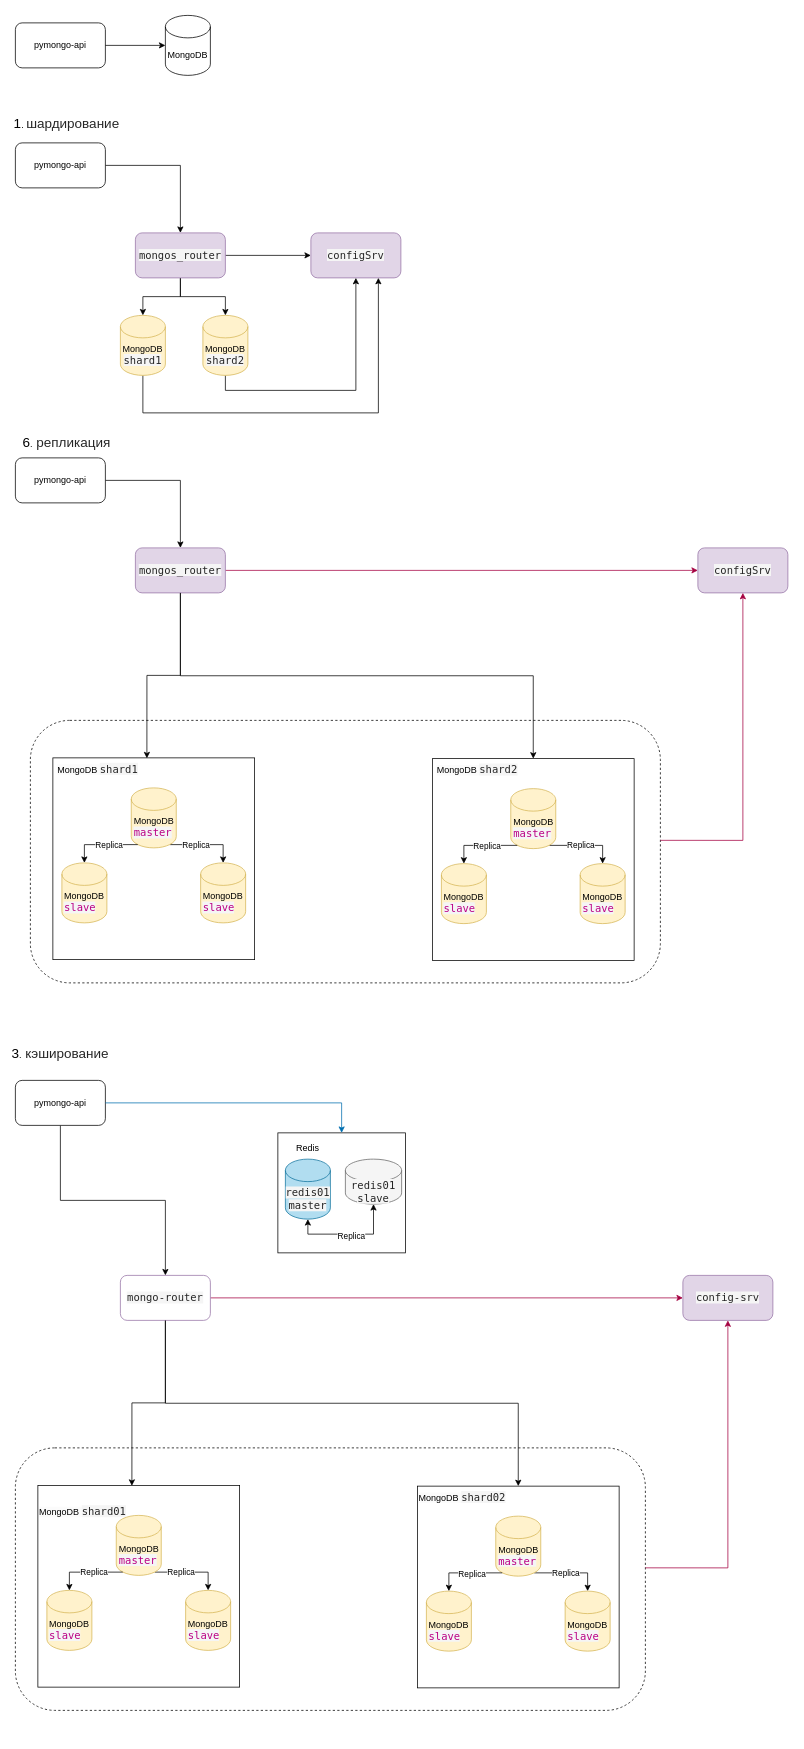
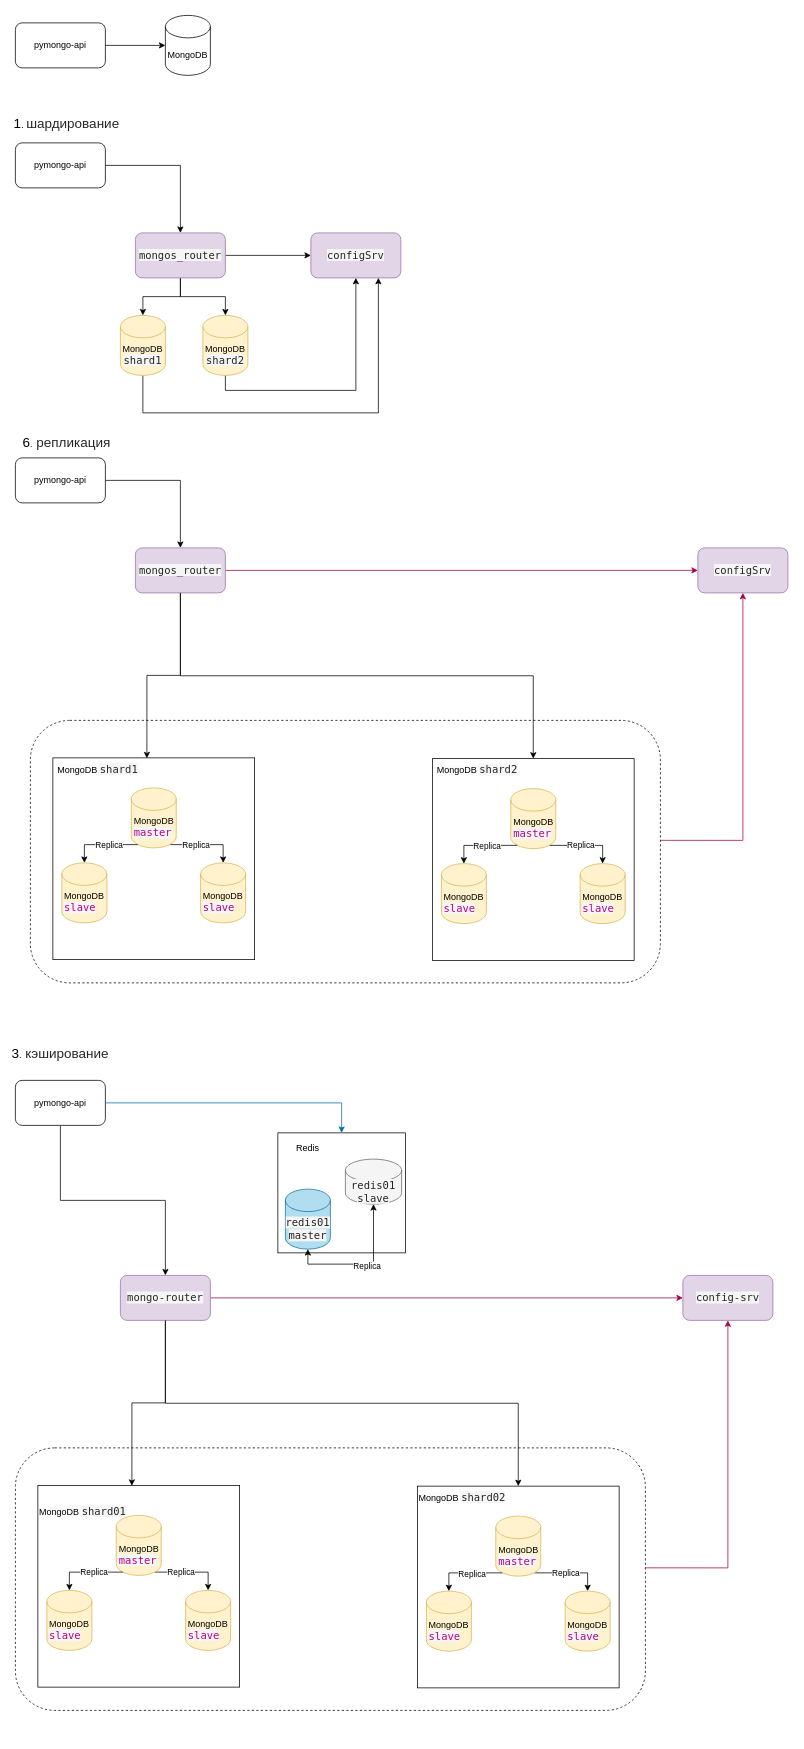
- <mxCell id="48" value="&lt;span style=&quot;color: rgba(0, 0, 0, 0.85); font-family: Menlo, &amp;quot;Ubuntu Mono&amp;quot;, consolas, source-code-pro, monospace; font-size: 14px; text-align: start; white-space: pre; background-color: rgb(245, 245, 245);&quot;&gt;redis01&lt;/span&gt;&lt;div&gt;&lt;span style=&quot;color: rgba(0, 0, 0, 0.85); font-family: Menlo, &amp;quot;Ubuntu Mono&amp;quot;, consolas, source-code-pro, monospace; font-size: 14px; text-align: start; white-space: pre; background-color: rgb(245, 245, 245);&quot;&gt;master&lt;/span&gt;&lt;/div&gt;" style="shape=cylinder3;whiteSpace=wrap;html=1;boundedLbl=1;backgroundOutline=1;size=15;fillColor=#b1ddf0;strokeColor=#10739e;" parent="1" vertex="1"><mxGeometry x="380" y="1545" width="60" height="80" as="geometry" /></mxCell>
+ <mxCell id="48" value="&lt;span style=&quot;color: rgba(0, 0, 0, 0.85); font-family: Menlo, &amp;quot;Ubuntu Mono&amp;quot;, consolas, source-code-pro, monospace; font-size: 14px; text-align: start; white-space: pre; background-color: rgb(245, 245, 245);&quot;&gt;redis01&lt;/span&gt;&lt;div&gt;&lt;span style=&quot;color: rgba(0, 0, 0, 0.85); font-family: Menlo, &amp;quot;Ubuntu Mono&amp;quot;, consolas, source-code-pro, monospace; font-size: 14px; text-align: start; white-space: pre; background-color: rgb(245, 245, 245);&quot;&gt;master&lt;/span&gt;&lt;/div&gt;" style="shape=cylinder3;whiteSpace=wrap;html=1;boundedLbl=1;backgroundOutline=1;size=15;fillColor=#b1ddf0;strokeColor=#10739e;" parent="1" vertex="1"><mxGeometry x="380" y="1585" width="60" height="80" as="geometry" /></mxCell>
- <mxCell id="57" value="&lt;span style=&quot;color: rgba(0, 0, 0, 0.85); font-family: Menlo, &amp;quot;Ubuntu Mono&amp;quot;, consolas, source-code-pro, monospace; font-size: 14px; text-align: start; white-space: pre; background-color: rgb(245, 245, 245);&quot;&gt;mongo-router&lt;/span&gt;" style="rounded=1;whiteSpace=wrap;html=1;fillColor=#ffffff;strokeColor=#9673a6;" parent="1" vertex="1"><mxGeometry x="160" y="1700" width="120" height="60" as="geometry" /></mxCell>
+ <mxCell id="57" value="&lt;span style=&quot;color: rgba(0, 0, 0, 0.85); font-family: Menlo, &amp;quot;Ubuntu Mono&amp;quot;, consolas, source-code-pro, monospace; font-size: 14px; text-align: start; white-space: pre; background-color: rgb(245, 245, 245);&quot;&gt;mongo-router&lt;/span&gt;" style="rounded=1;whiteSpace=wrap;html=1;fillColor=#e1d5e7;strokeColor=#9673a6;" parent="1" vertex="1"><mxGeometry x="160" y="1700" width="120" height="60" as="geometry" /></mxCell>
